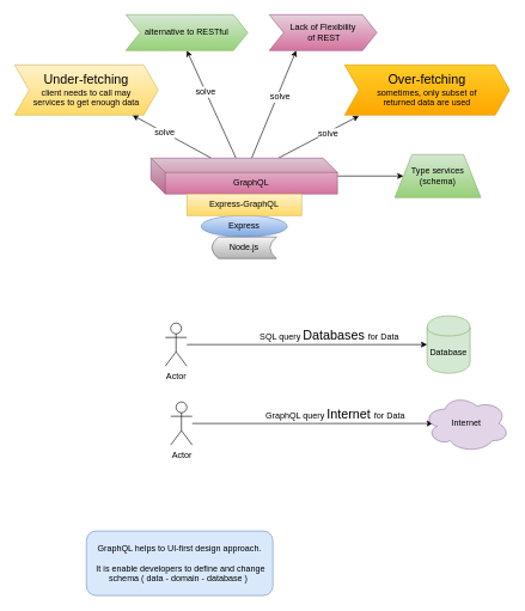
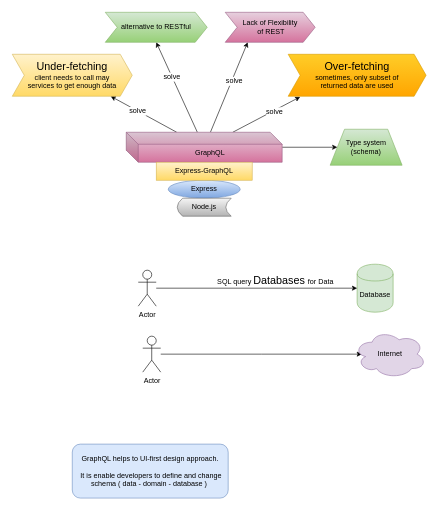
- <mxCell id="19" value="Type services&lt;br&gt;(schema)" style="shape=trapezoid;perimeter=trapezoidPerimeter;whiteSpace=wrap;html=1;gradientColor=#97d077;fillColor=#d5e8d4;strokeColor=#82b366;" parent="1" vertex="1"><mxGeometry x="550" y="215" width="120" height="60" as="geometry" /></mxCell>
+ <mxCell id="19" value="Type system&lt;br&gt;(schema)" style="shape=trapezoid;perimeter=trapezoidPerimeter;whiteSpace=wrap;html=1;gradientColor=#97d077;fillColor=#d5e8d4;strokeColor=#82b366;" parent="1" vertex="1"><mxGeometry x="550" y="215" width="120" height="60" as="geometry" /></mxCell>
- <mxCell id="26" value="GraphQL query &lt;font style=&quot;font-size: 18px&quot;&gt;Internet &lt;/font&gt;for Data" style="text;html=1;resizable=0;points=[];autosize=1;align=left;verticalAlign=top;spacingTop=-4;" parent="1" vertex="1"><mxGeometry x="367.5" y="564" width="210" height="20" as="geometry" /></mxCell>
